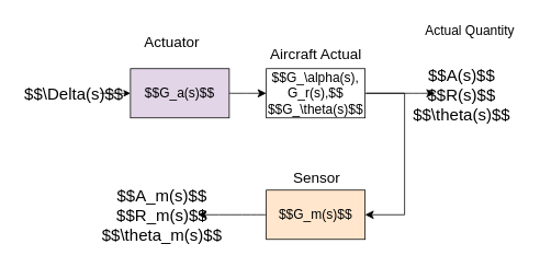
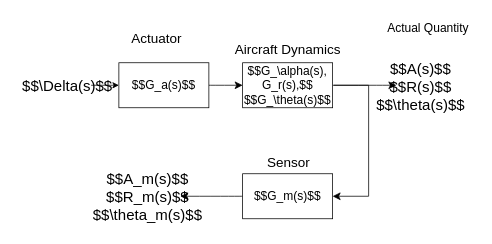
- <mxCell id="8" value="Aircraft Actual" style="text;html=1;align=center;verticalAlign=middle;resizable=0;points=[];autosize=1;strokeColor=none;fillColor=none;fontSize=18;" vertex="1" parent="1"><mxGeometry x="303.5" y="49" width="159" height="34" as="geometry" /></mxCell>
+ <mxCell id="8" value="Aircraft Dynamics" style="text;html=1;align=center;verticalAlign=middle;resizable=0;points=[];autosize=1;strokeColor=none;fillColor=none;fontSize=18;" vertex="1" parent="1"><mxGeometry x="303.5" y="49" width="159" height="34" as="geometry" /></mxCell>
- <mxCell id="4" value="$$G_a(s)$$" style="rounded=0;whiteSpace=wrap;html=1;fontSize=16;fillColor=#e1d5e7;" vertex="1" parent="1"><mxGeometry x="158" y="83" width="120" height="60" as="geometry" /></mxCell>
+ <mxCell id="4" value="$$G_a(s)$$" style="rounded=0;whiteSpace=wrap;html=1;fontSize=16;" vertex="1" parent="1"><mxGeometry x="158" y="83" width="120" height="60" as="geometry" /></mxCell>
- <mxCell id="11" value="$$G_m(s)$$" style="rounded=0;whiteSpace=wrap;html=1;fontSize=16;fillColor=#ffe6cc;" vertex="1" parent="1"><mxGeometry x="323" y="231" width="120" height="60" as="geometry" /></mxCell>
+ <mxCell id="11" value="$$G_m(s)$$" style="rounded=0;whiteSpace=wrap;html=1;fontSize=16;" vertex="1" parent="1"><mxGeometry x="323" y="231" width="120" height="60" as="geometry" /></mxCell>
